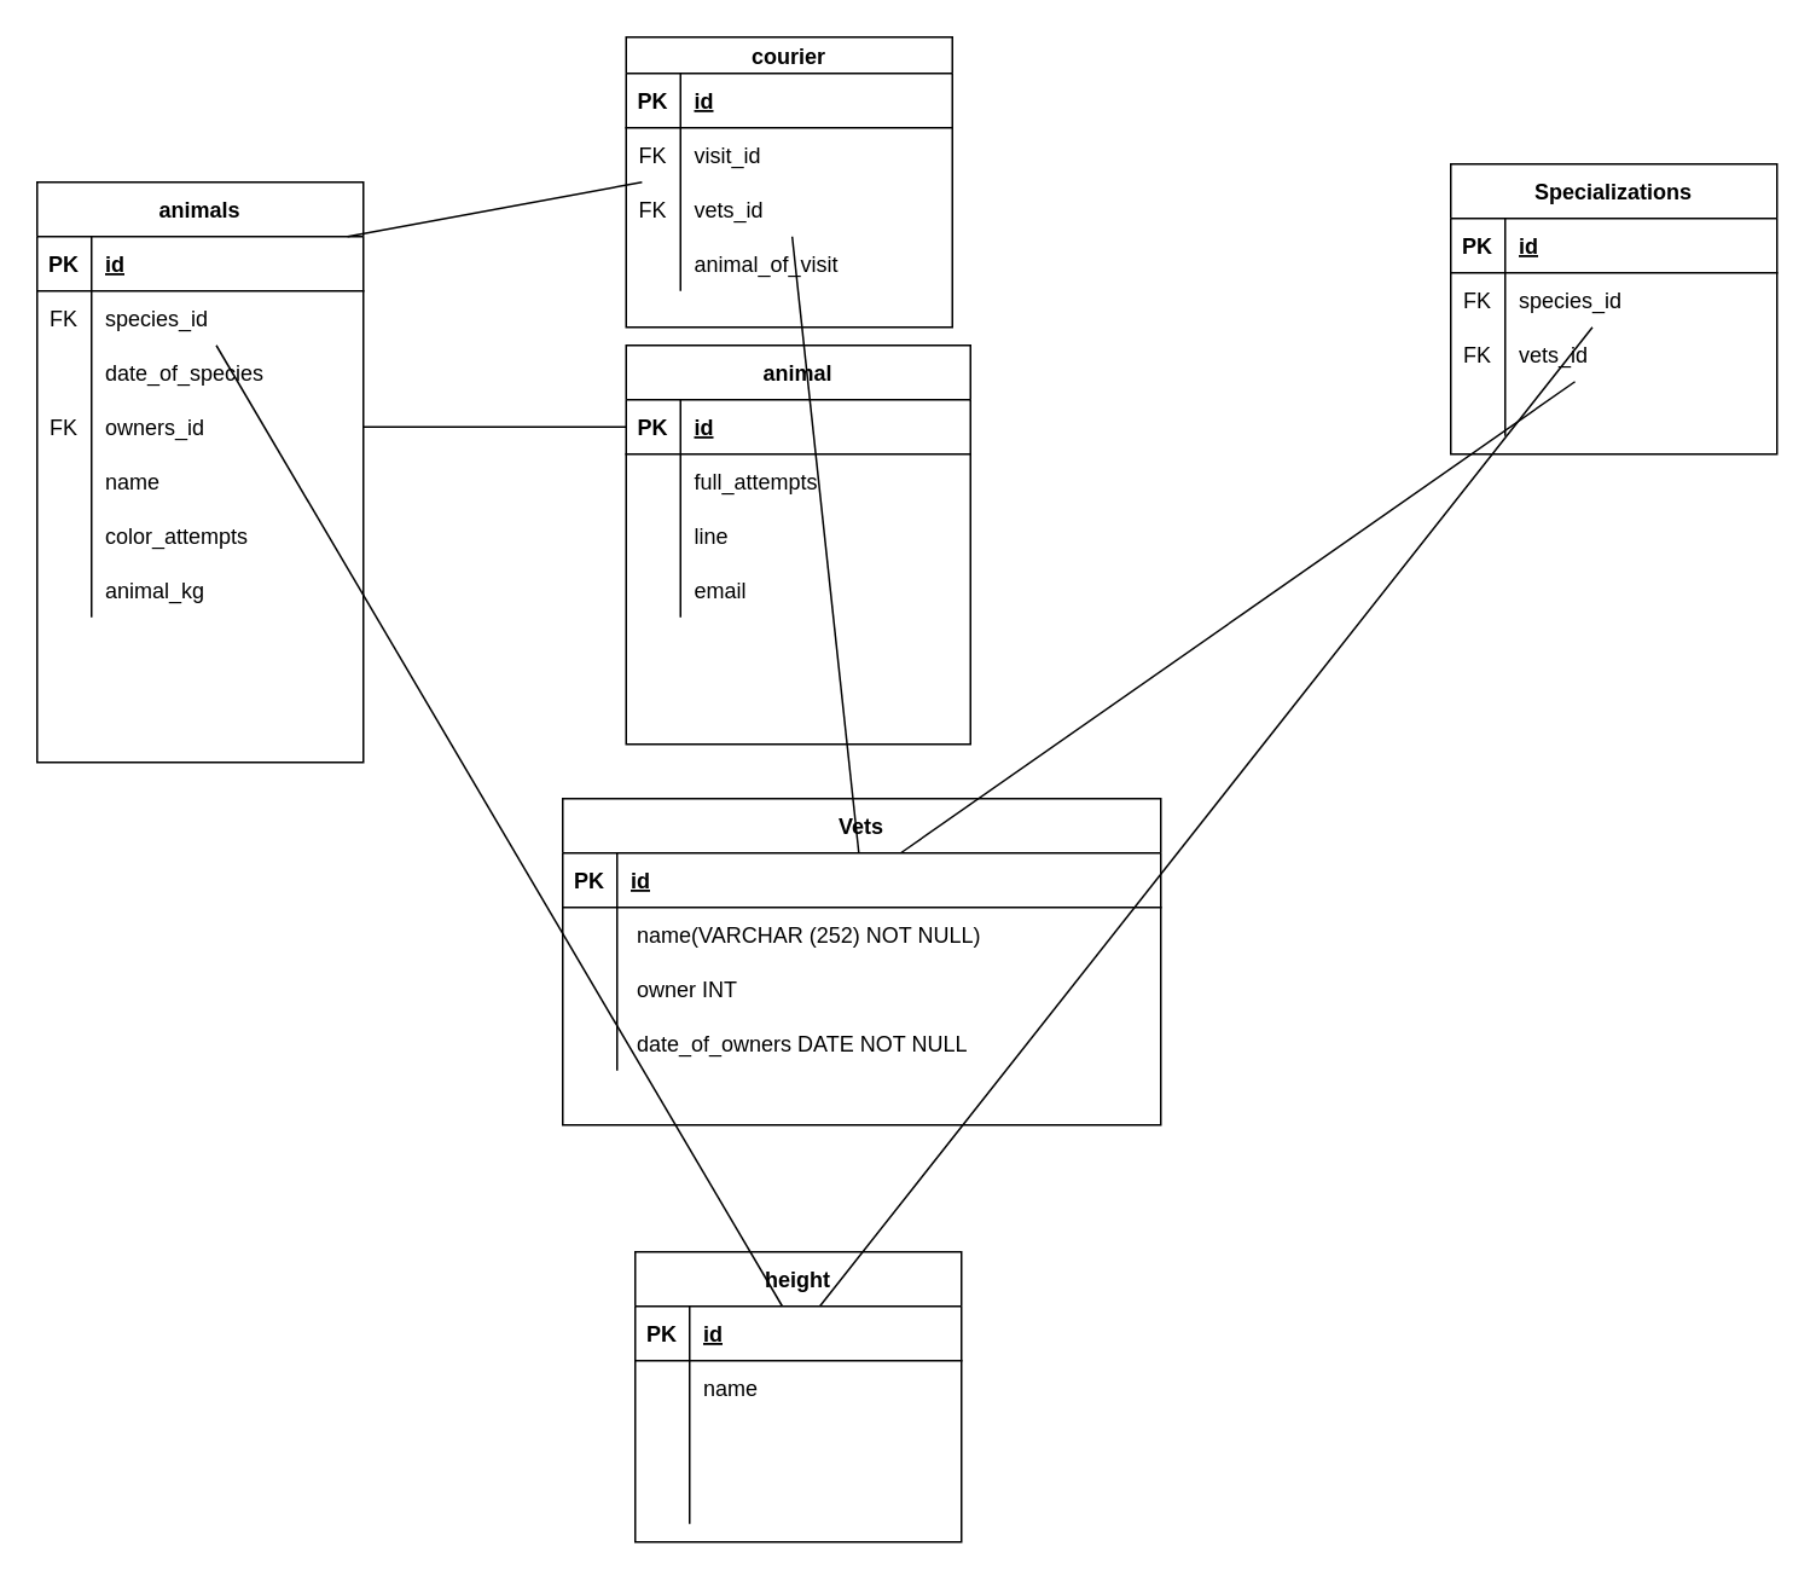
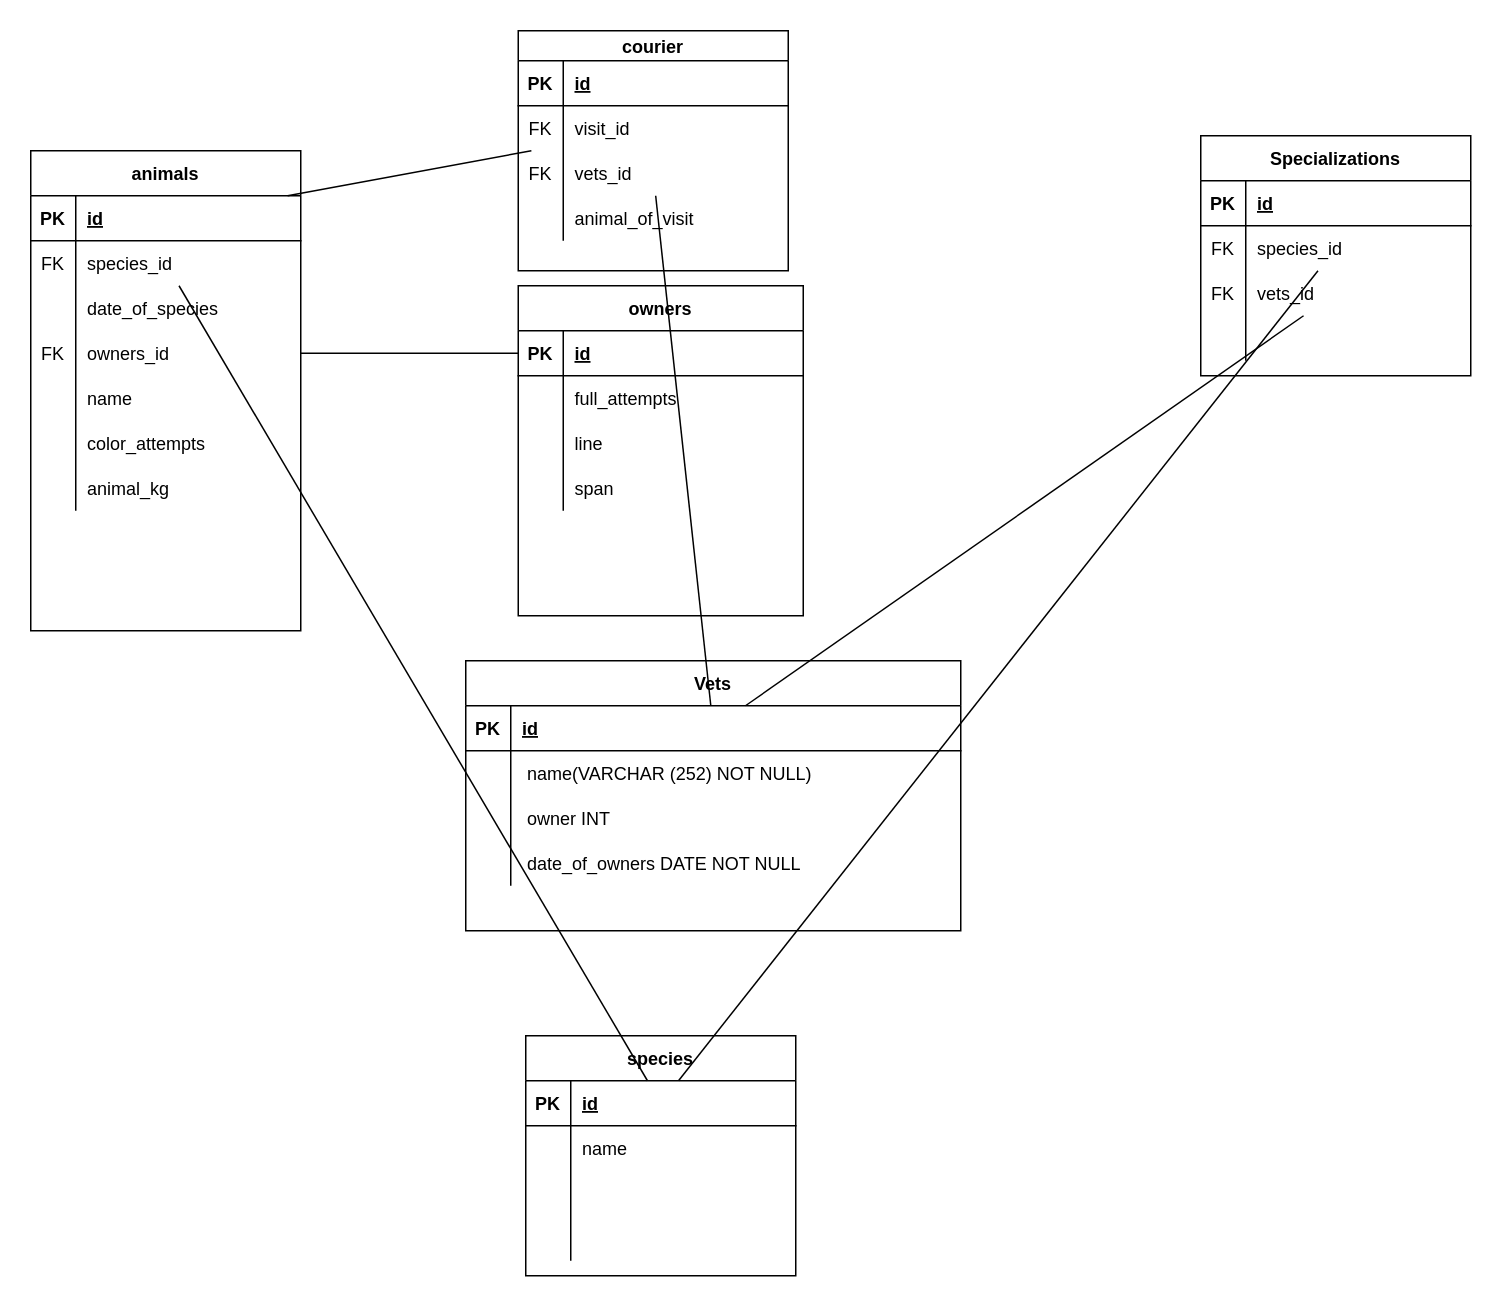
- <mxCell id="50" value="animal" style="shape=table;startSize=30;container=1;collapsible=1;childLayout=tableLayout;fixedRows=1;rowLines=0;fontStyle=1;align=center;resizeLast=1;" vertex="1" parent="1"><mxGeometry x="345" y="190" width="190" height="220" as="geometry" /></mxCell>
+ <mxCell id="50" value="owners" style="shape=table;startSize=30;container=1;collapsible=1;childLayout=tableLayout;fixedRows=1;rowLines=0;fontStyle=1;align=center;resizeLast=1;" vertex="1" parent="1"><mxGeometry x="345" y="190" width="190" height="220" as="geometry" /></mxCell>
- <mxCell id="62" value="email" style="shape=partialRectangle;connectable=0;fillColor=none;top=0;left=0;bottom=0;right=0;align=left;spacingLeft=6;overflow=hidden;" vertex="1" parent="60"><mxGeometry x="30" width="160" height="30" as="geometry"><mxRectangle width="160" height="30" as="alternateBounds" /></mxGeometry></mxCell>
+ <mxCell id="62" value="span" style="shape=partialRectangle;connectable=0;fillColor=none;top=0;left=0;bottom=0;right=0;align=left;spacingLeft=6;overflow=hidden;" vertex="1" parent="60"><mxGeometry x="30" width="160" height="30" as="geometry"><mxRectangle width="160" height="30" as="alternateBounds" /></mxGeometry></mxCell>
- <mxCell id="80" value="height" style="shape=table;startSize=30;container=1;collapsible=1;childLayout=tableLayout;fixedRows=1;rowLines=0;fontStyle=1;align=center;resizeLast=1;" vertex="1" parent="1"><mxGeometry x="350" y="690" width="180" height="160" as="geometry" /></mxCell>
+ <mxCell id="80" value="species" style="shape=table;startSize=30;container=1;collapsible=1;childLayout=tableLayout;fixedRows=1;rowLines=0;fontStyle=1;align=center;resizeLast=1;" vertex="1" parent="1"><mxGeometry x="350" y="690" width="180" height="160" as="geometry" /></mxCell>
